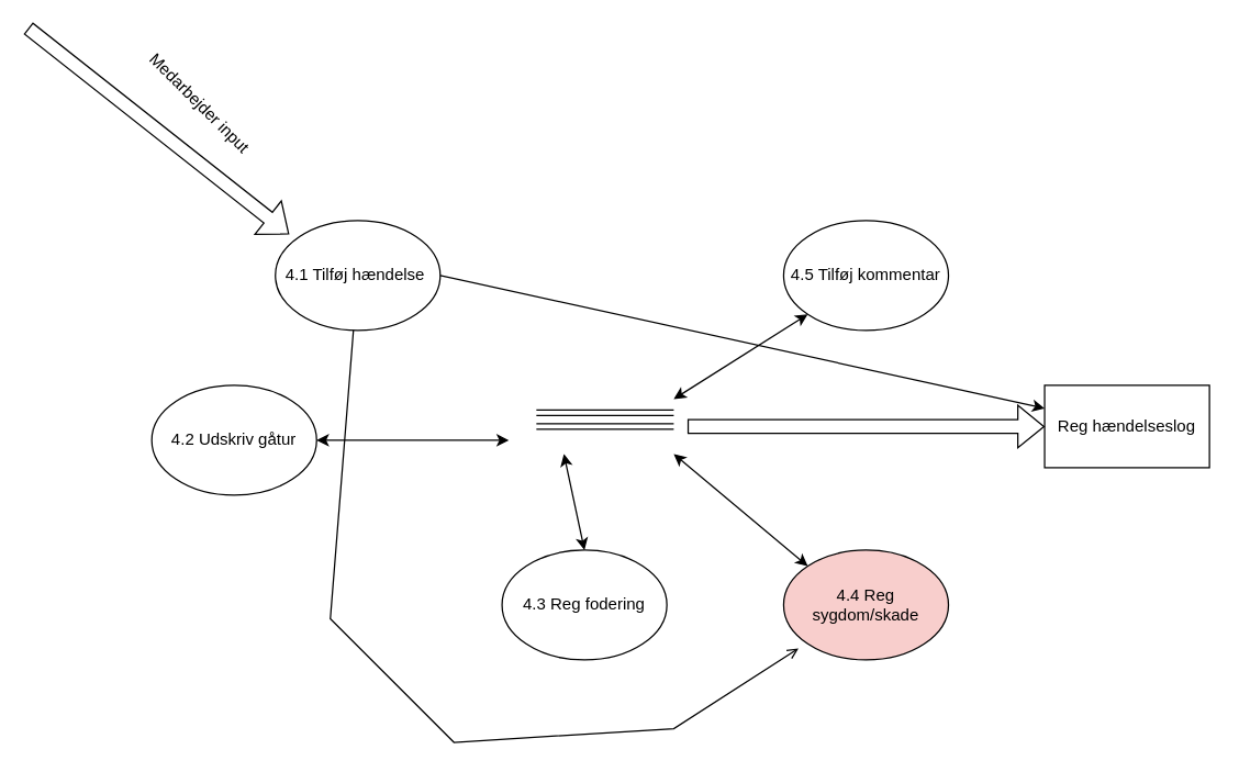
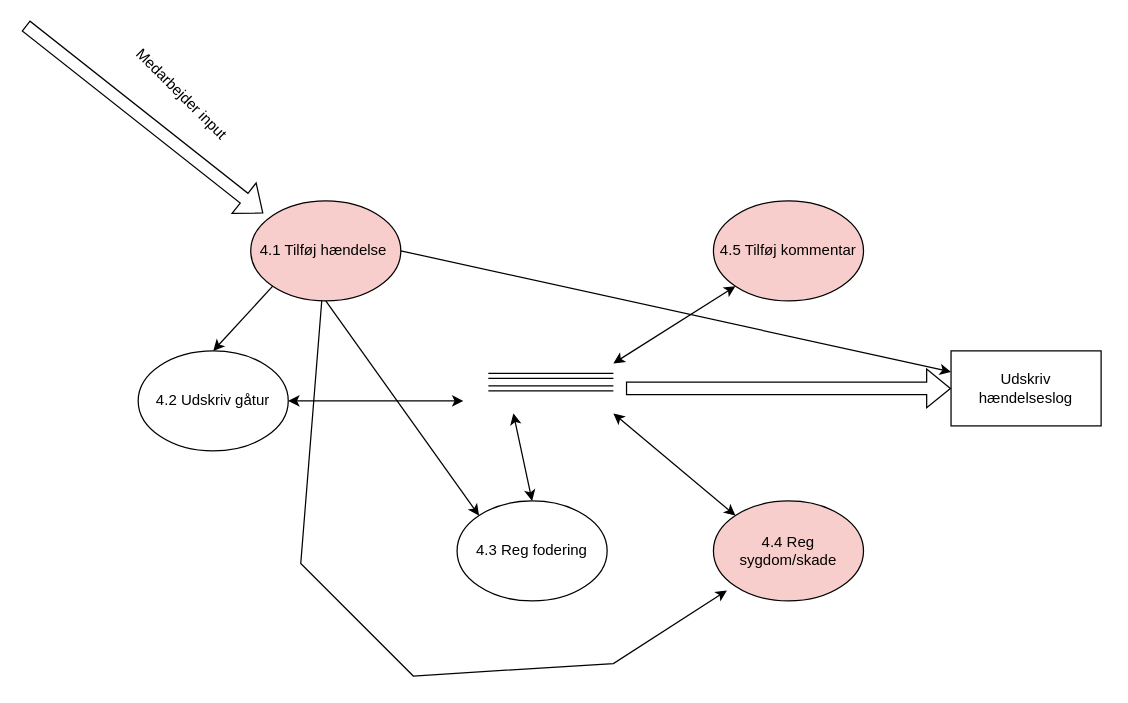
- <mxCell id="2" value="4.1 Tilføj hændelse&amp;nbsp;" style="ellipse;whiteSpace=wrap;html=1;" vertex="1" parent="1"><mxGeometry x="200" y="160" width="120" height="80" as="geometry" /></mxCell>
+ <mxCell id="2" value="4.1 Tilføj hændelse&amp;nbsp;" style="ellipse;whiteSpace=wrap;html=1;fillColor=#f8cecc;" vertex="1" parent="1"><mxGeometry x="200" y="160" width="120" height="80" as="geometry" /></mxCell>
- <mxCell id="8" value="4.5 Tilføj kommentar" style="ellipse;whiteSpace=wrap;html=1;" vertex="1" parent="1"><mxGeometry x="570" y="160" width="120" height="80" as="geometry" /></mxCell>
+ <mxCell id="8" value="4.5 Tilføj kommentar" style="ellipse;whiteSpace=wrap;html=1;fillColor=#f8cecc;" vertex="1" parent="1"><mxGeometry x="570" y="160" width="120" height="80" as="geometry" /></mxCell>
+ <mxCell id="15" value="" style="endArrow=classic;html=1;rounded=0;exitX=0;exitY=1;exitDx=0;exitDy=0;entryX=0.5;entryY=0;entryDx=0;entryDy=0;" edge="1" parent="1" source="2" target="5"><mxGeometry width="50" height="50" relative="1" as="geometry"><mxPoint x="400" y="360" as="sourcePoint" /><mxPoint x="450" y="310" as="targetPoint" /></mxGeometry></mxCell>
- <mxCell id="18" value="Reg hændelseslog" style="rounded=0;whiteSpace=wrap;html=1;" vertex="1" parent="1"><mxGeometry x="760" y="280" width="120" height="60" as="geometry" /></mxCell>
+ <mxCell id="18" value="Udskriv hændelseslog" style="rounded=0;whiteSpace=wrap;html=1;" vertex="1" parent="1"><mxGeometry x="760" y="280" width="120" height="60" as="geometry" /></mxCell>
+ <mxCell id="16" value="" style="endArrow=classic;html=1;rounded=0;exitX=0.5;exitY=1;exitDx=0;exitDy=0;entryX=0;entryY=0;entryDx=0;entryDy=0;" edge="1" parent="1" source="2" target="6"><mxGeometry width="50" height="50" relative="1" as="geometry"><mxPoint x="400" y="360" as="sourcePoint" /><mxPoint x="450" y="310" as="targetPoint" /></mxGeometry></mxCell>
- <mxCell id="17" value="" style="endArrow=open;html=1;rounded=0;entryX=0.09;entryY=0.895;entryDx=0;entryDy=0;entryPerimeter=0;" edge="1" parent="1" source="2" target="7"><mxGeometry width="50" height="50" relative="1" as="geometry"><mxPoint x="400" y="360" as="sourcePoint" /><mxPoint x="570" y="560" as="targetPoint" /><Array as="points"><mxPoint x="240" y="450" /><mxPoint x="330" y="540" /><mxPoint x="490" y="530" /></Array></mxGeometry></mxCell>
+ <mxCell id="17" value="" style="endArrow=classic;html=1;rounded=0;entryX=0.09;entryY=0.895;entryDx=0;entryDy=0;entryPerimeter=0;" edge="1" parent="1" source="2" target="7"><mxGeometry width="50" height="50" relative="1" as="geometry"><mxPoint x="400" y="360" as="sourcePoint" /><mxPoint x="570" y="560" as="targetPoint" /><Array as="points"><mxPoint x="240" y="450" /><mxPoint x="330" y="540" /><mxPoint x="490" y="530" /></Array></mxGeometry></mxCell>
